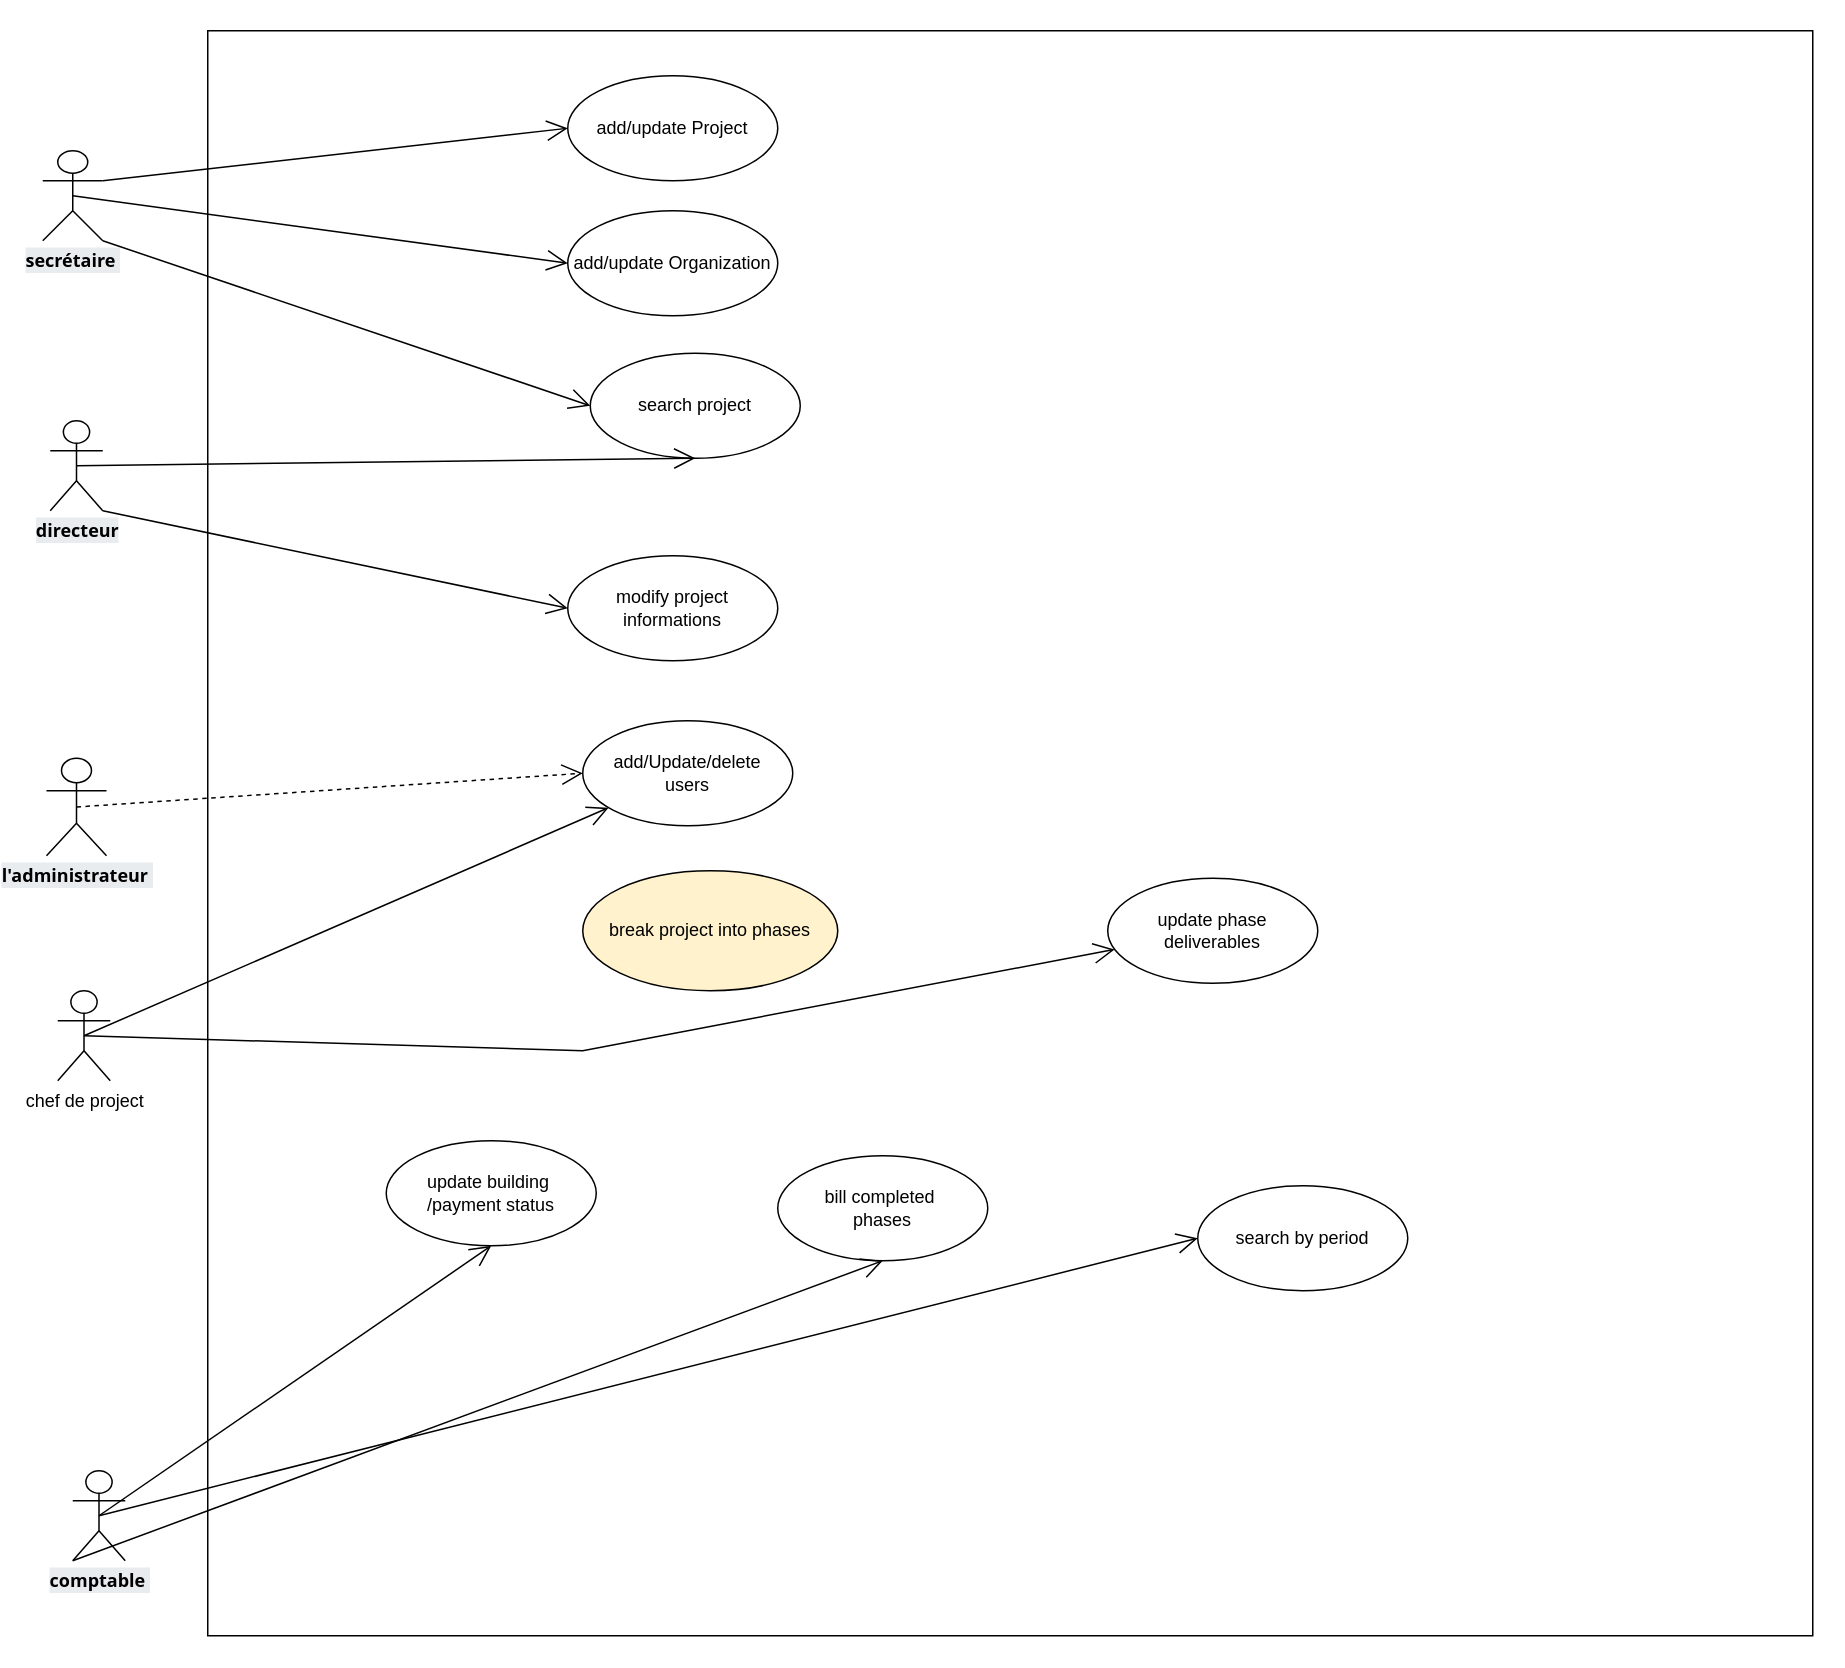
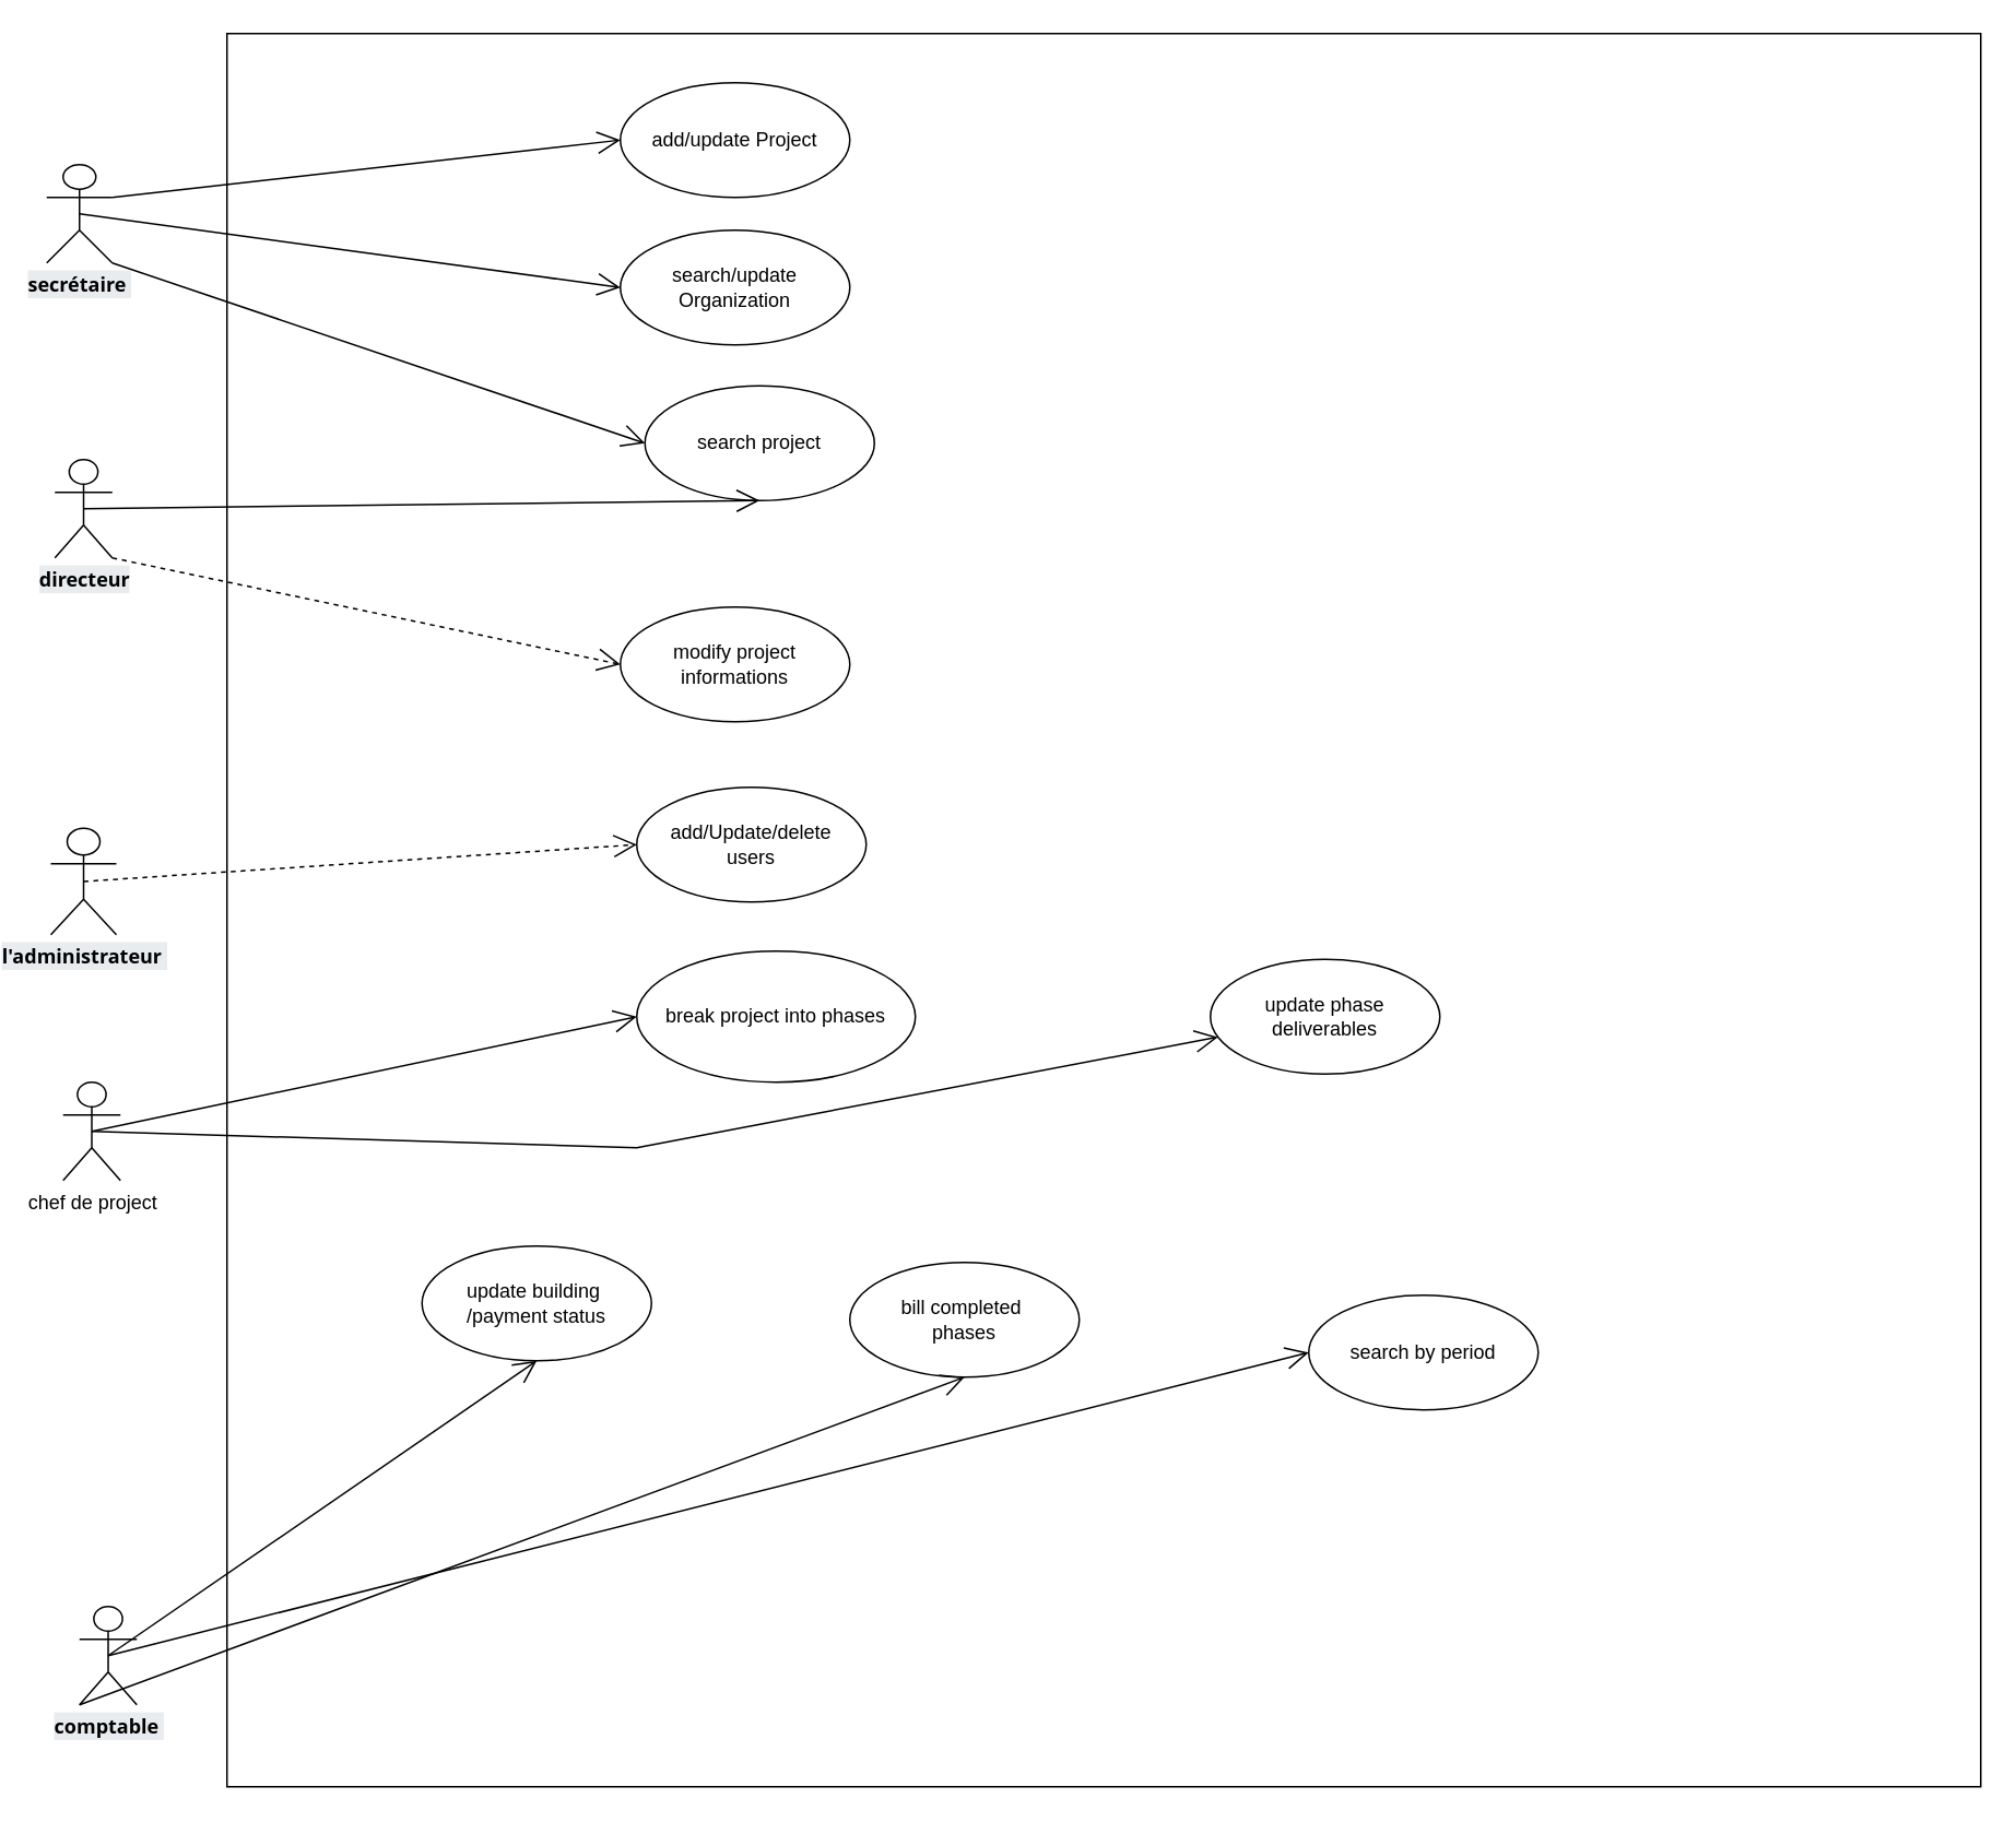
- <mxCell id="9" value="add/update Organization" style="ellipse;whiteSpace=wrap;html=1;" vertex="1" parent="1"><mxGeometry x="370" y="140" width="140" height="70" as="geometry" /></mxCell>
+ <mxCell id="9" value="search/update Organization" style="ellipse;whiteSpace=wrap;html=1;" vertex="1" parent="1"><mxGeometry x="370" y="140" width="140" height="70" as="geometry" /></mxCell>
- <mxCell id="22" value="" style="endArrow=open;endFill=1;endSize=12;html=1;rounded=0;exitX=1;exitY=1;exitDx=0;exitDy=0;entryX=0;entryY=0.5;entryDx=0;entryDy=0;exitPerimeter=0;" edge="1" parent="1" source="4" target="11"><mxGeometry width="160" relative="1" as="geometry"><mxPoint x="53" y="320" as="sourcePoint" /><mxPoint x="329" y="350" as="targetPoint" /></mxGeometry></mxCell>
+ <mxCell id="22" value="" style="endArrow=open;endFill=1;endSize=12;html=1;rounded=0;exitX=1;exitY=1;exitDx=0;exitDy=0;entryX=0;entryY=0.5;entryDx=0;entryDy=0;exitPerimeter=0;dashed=1;" edge="1" parent="1" source="4" target="11"><mxGeometry width="160" relative="1" as="geometry"><mxPoint x="53" y="320" as="sourcePoint" /><mxPoint x="329" y="350" as="targetPoint" /></mxGeometry></mxCell>
- <mxCell id="24" value="" style="endArrow=open;endFill=1;endSize=12;html=1;rounded=0;exitX=0.5;exitY=0.5;exitDx=0;exitDy=0;exitPerimeter=0;" edge="1" parent="1" source="6" target="12"><mxGeometry width="160" relative="1" as="geometry"><mxPoint x="-807" y="1068" as="sourcePoint" /><mxPoint x="-610" y="1105" as="targetPoint" /></mxGeometry></mxCell>
+ <mxCell id="24" value="" style="endArrow=open;endFill=1;endSize=12;html=1;rounded=0;exitX=0.5;exitY=0.5;exitDx=0;exitDy=0;entryX=0;entryY=0.5;entryDx=0;entryDy=0;exitPerimeter=0;" edge="1" parent="1" source="6" target="13"><mxGeometry width="160" relative="1" as="geometry"><mxPoint x="-807" y="1068" as="sourcePoint" /><mxPoint x="-610" y="1105" as="targetPoint" /></mxGeometry></mxCell>
- <mxCell id="13" value="break project into phases" style="ellipse;whiteSpace=wrap;html=1;fillColor=#fff2cc;" vertex="1" parent="1"><mxGeometry x="380" y="580" width="170" height="80" as="geometry" /></mxCell>
+ <mxCell id="13" value="break project into phases" style="ellipse;whiteSpace=wrap;html=1;" vertex="1" parent="1"><mxGeometry x="380" y="580" width="170" height="80" as="geometry" /></mxCell>
